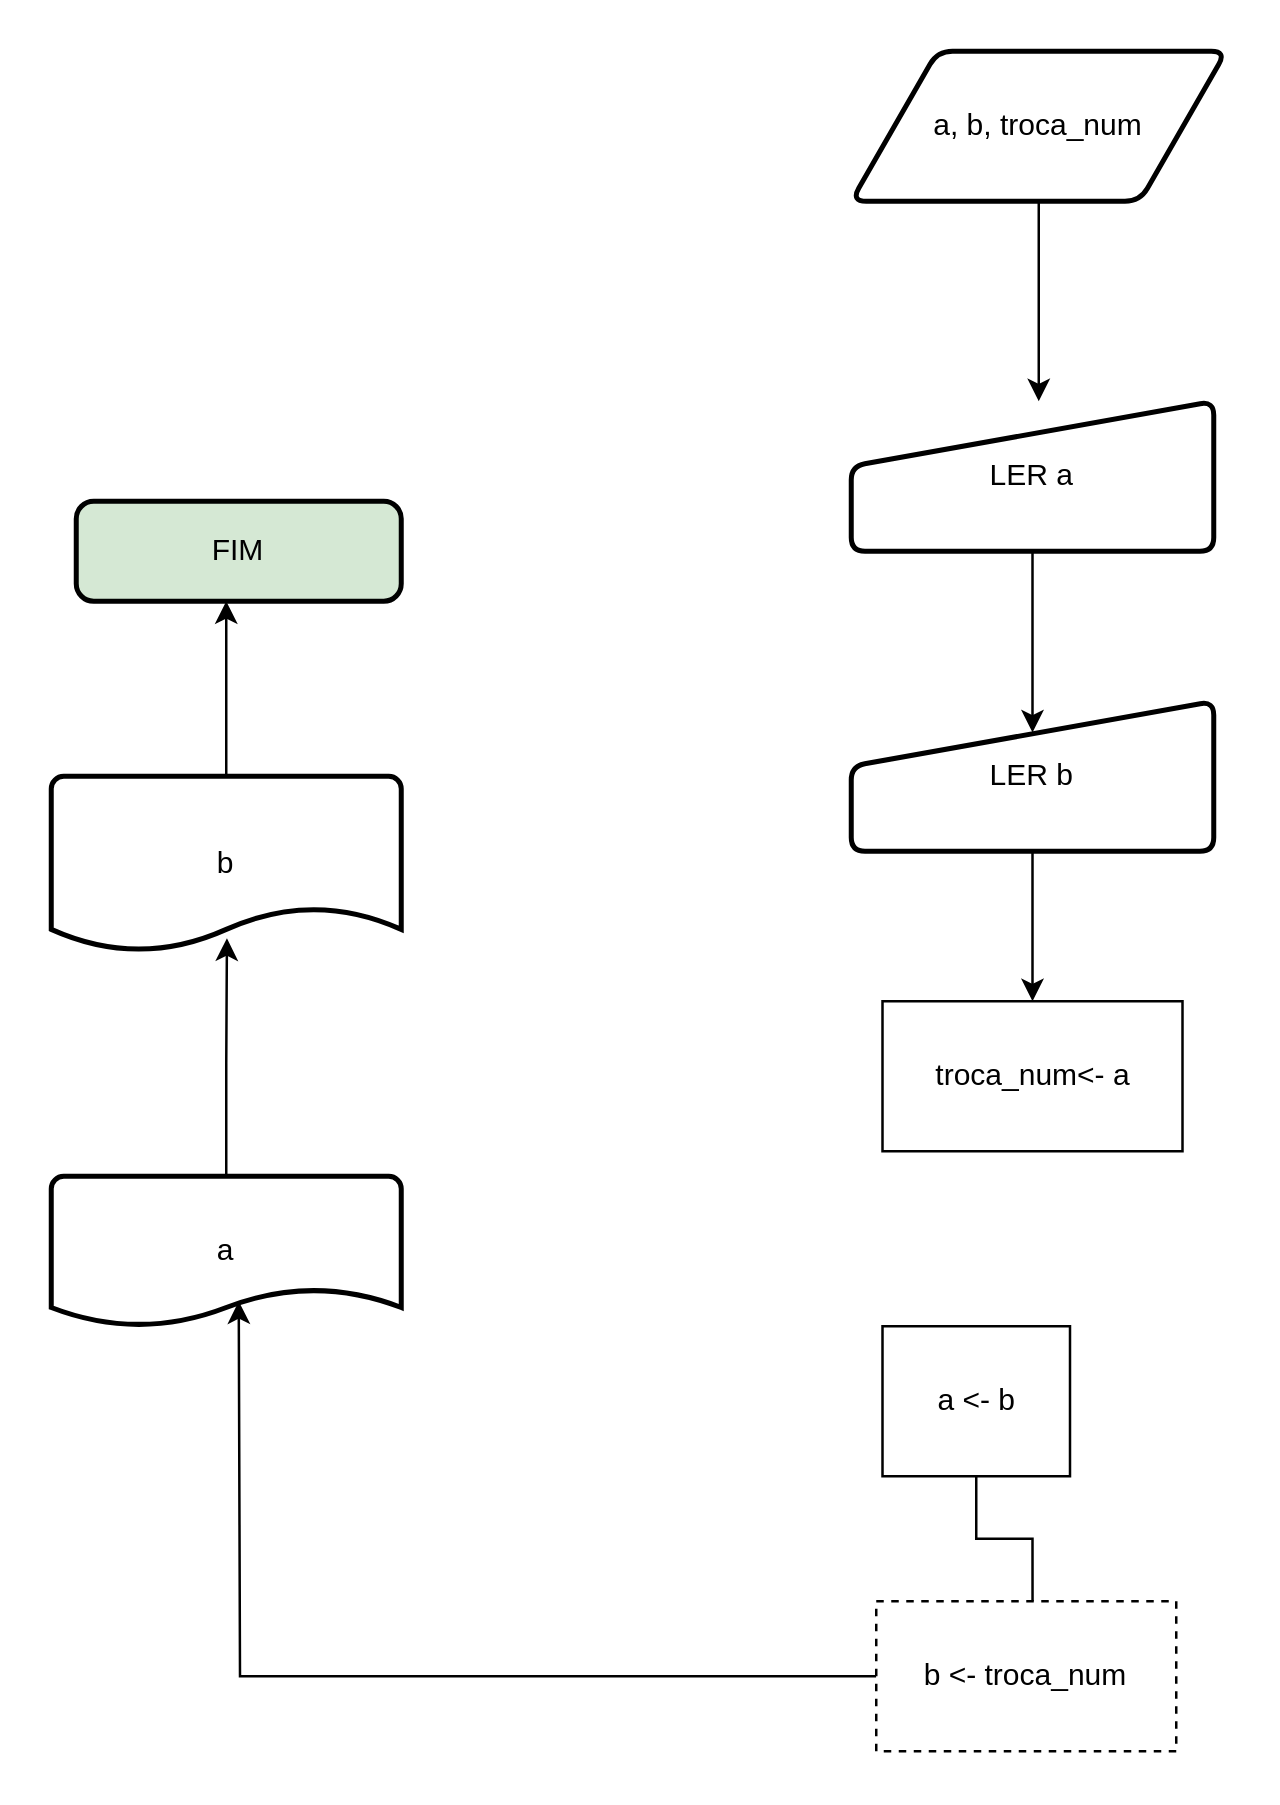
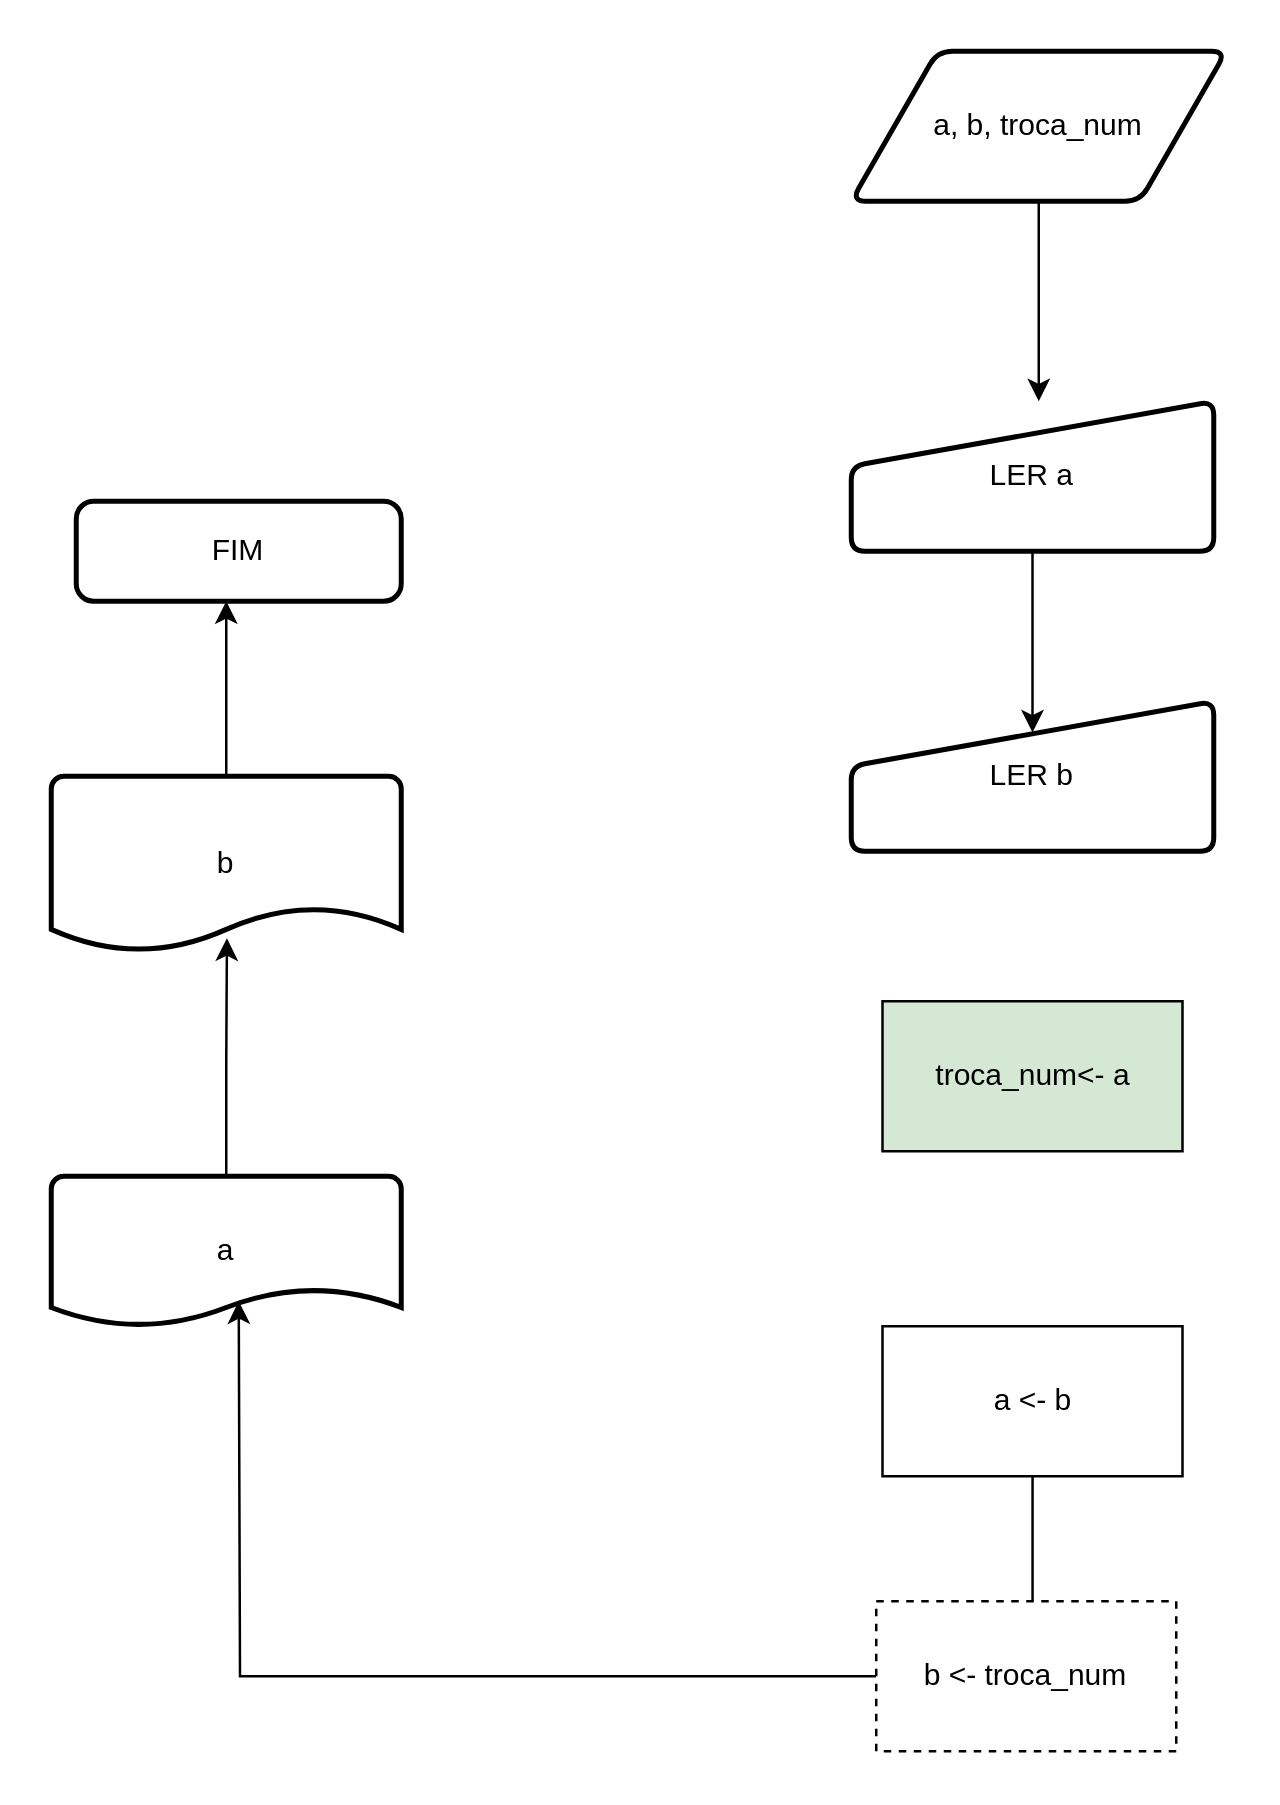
- <mxCell id="13" value="FIM" style="rounded=1;whiteSpace=wrap;html=1;absoluteArcSize=1;arcSize=14;strokeWidth=2;fillColor=#d5e8d4;" vertex="1" parent="1"><mxGeometry x="30" y="200" width="130" height="40" as="geometry" /></mxCell>
+ <mxCell id="13" value="FIM" style="rounded=1;whiteSpace=wrap;html=1;absoluteArcSize=1;arcSize=14;strokeWidth=2;" vertex="1" parent="1"><mxGeometry x="30" y="200" width="130" height="40" as="geometry" /></mxCell>
- <mxCell id="6" style="edgeStyle=orthogonalEdgeStyle;rounded=0;orthogonalLoop=1;jettySize=auto;html=1;entryX=0.5;entryY=0;entryDx=0;entryDy=0;" edge="1" parent="1" source="7" target="8"><mxGeometry relative="1" as="geometry" /></mxCell>
- <mxCell id="8" value="troca_num&amp;lt;- a" style="rounded=0;whiteSpace=wrap;html=1;" vertex="1" parent="1"><mxGeometry x="352.5" y="400" width="120" height="60" as="geometry" /></mxCell>
+ <mxCell id="8" value="troca_num&amp;lt;- a" style="rounded=0;whiteSpace=wrap;html=1;fillColor=#d5e8d4;" vertex="1" parent="1"><mxGeometry x="352.5" y="400" width="120" height="60" as="geometry" /></mxCell>
- <mxCell id="10" value="a &amp;lt;- b" style="rounded=0;whiteSpace=wrap;html=1;" vertex="1" parent="1"><mxGeometry x="352.5" y="530" width="75" height="60" as="geometry" /></mxCell>
+ <mxCell id="10" value="a &amp;lt;- b" style="rounded=0;whiteSpace=wrap;html=1;" vertex="1" parent="1"><mxGeometry x="352.5" y="530" width="120" height="60" as="geometry" /></mxCell>
